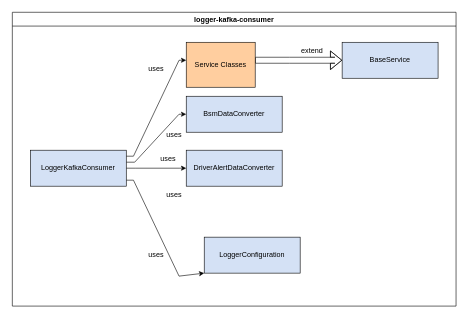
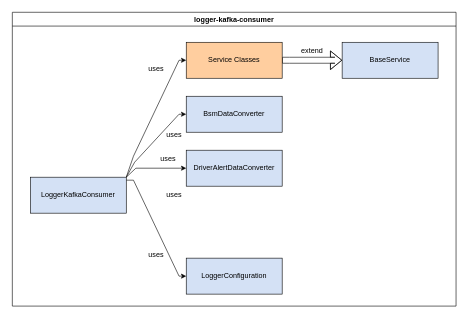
- <mxCell id="3" value="Service Classes" style="rounded=0;whiteSpace=wrap;html=1;fillColor=#FFCE9F;container=0;" parent="1" vertex="1"><mxGeometry x="310" y="70" width="115" height="75" as="geometry" /></mxCell>
+ <mxCell id="3" value="Service Classes" style="rounded=0;whiteSpace=wrap;html=1;fillColor=#FFCE9F;container=0;" parent="1" vertex="1"><mxGeometry x="310" width="160" height="60" as="geometry" y="70" /></mxCell>
- <mxCell id="10" value="LoggerKafkaConsumer" style="rounded=0;whiteSpace=wrap;html=1;fillColor=#D4E1F5;container=0;" vertex="1" parent="1"><mxGeometry y="250" width="160" height="60" as="geometry" x="50" /></mxCell>
+ <mxCell id="10" value="LoggerKafkaConsumer" style="rounded=0;whiteSpace=wrap;html=1;fillColor=#D4E1F5;container=0;" vertex="1" parent="1"><mxGeometry x="50" y="295" width="160" height="60" as="geometry" /></mxCell>
- <mxCell id="11" value="LoggerConfiguration" style="rounded=0;whiteSpace=wrap;html=1;fillColor=#D4E1F5;container=0;" vertex="1" parent="1"><mxGeometry x="340" y="395" width="160" height="60" as="geometry" /></mxCell>
+ <mxCell id="11" value="LoggerConfiguration" style="rounded=0;whiteSpace=wrap;html=1;fillColor=#D4E1F5;container=0;" vertex="1" parent="1"><mxGeometry x="310" y="430" width="160" height="60" as="geometry" /></mxCell>
